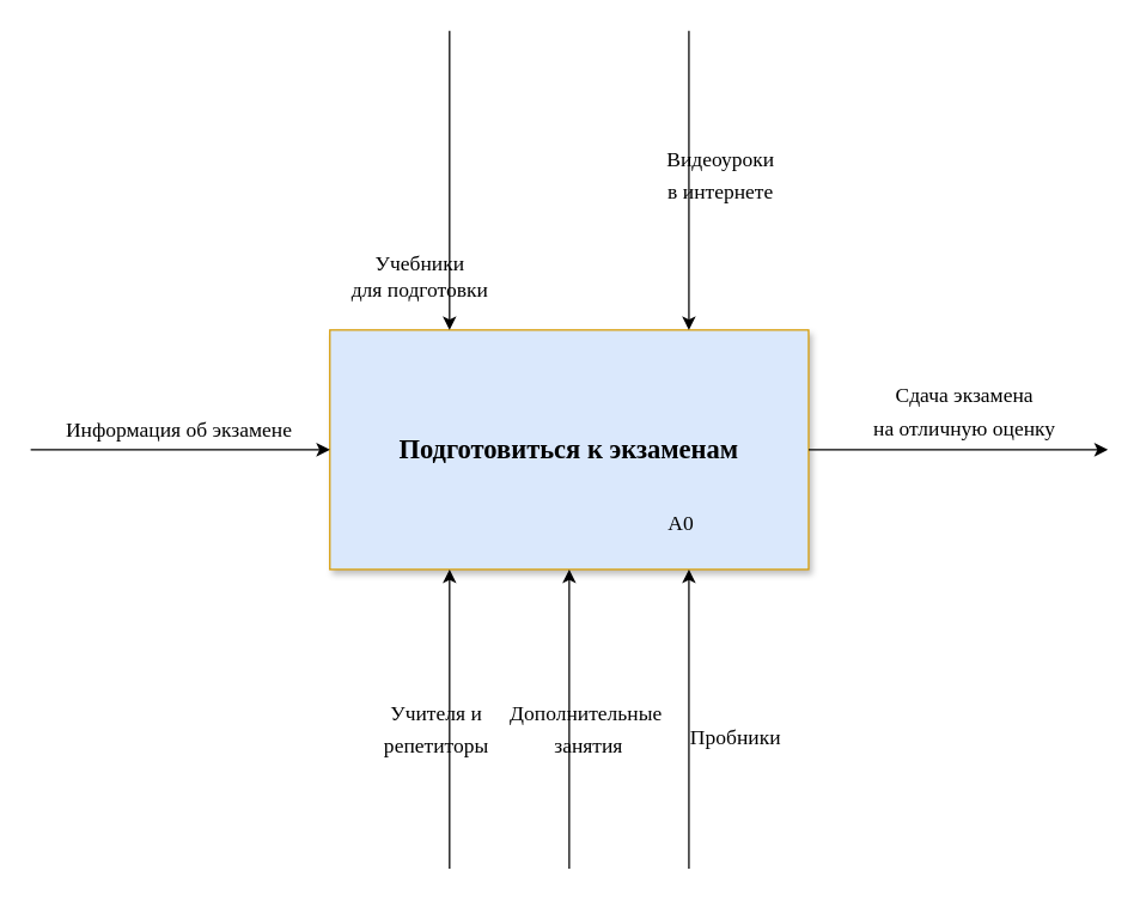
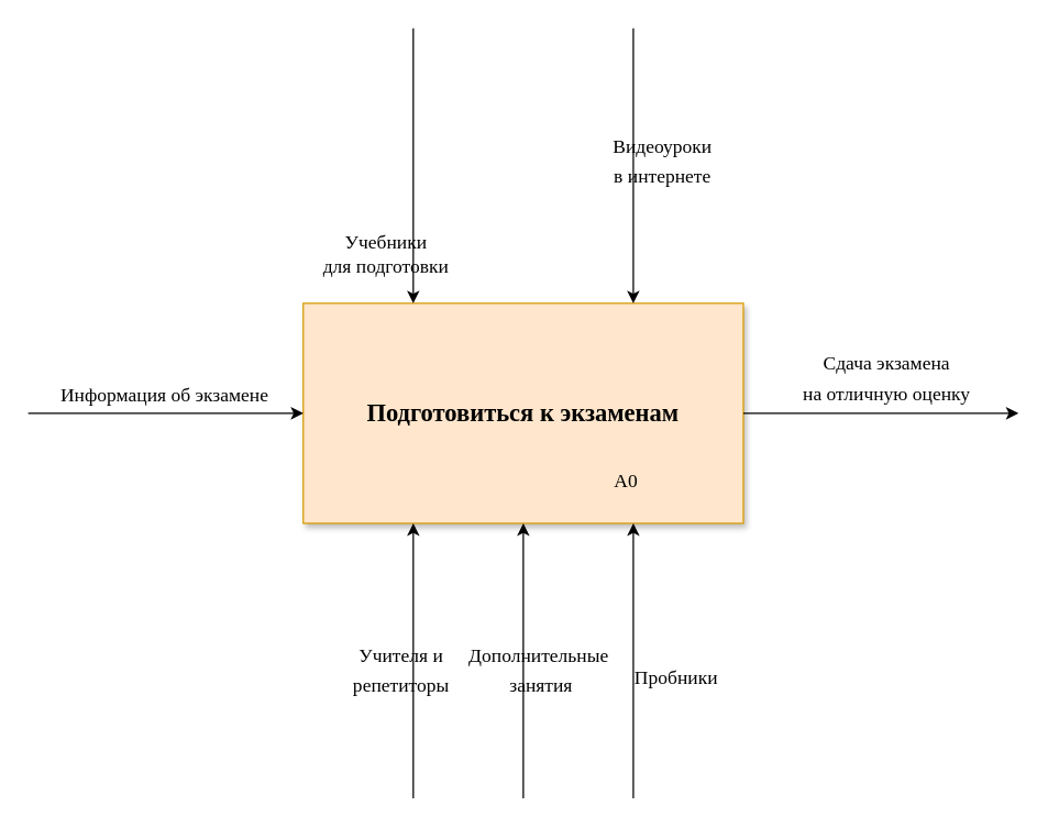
- <mxCell id="2" value="&lt;b&gt;&lt;font style=&quot;font-size: 18px;&quot;&gt;Подготовиться к экзаменам&lt;/font&gt;&lt;/b&gt;" style="rounded=0;whiteSpace=wrap;html=1;fillColor=#dae8fc;strokeColor=#d79b00;fontFamily=Tahoma;horizontal=1;shadow=1;" parent="1" vertex="1"><mxGeometry x="220" y="220" width="320" height="160" as="geometry" /></mxCell>
+ <mxCell id="2" value="&lt;b&gt;&lt;font style=&quot;font-size: 18px;&quot;&gt;Подготовиться к экзаменам&lt;/font&gt;&lt;/b&gt;" style="rounded=0;whiteSpace=wrap;html=1;fillColor=#ffe6cc;strokeColor=#d79b00;fontFamily=Tahoma;horizontal=1;shadow=1;" parent="1" vertex="1"><mxGeometry x="220" y="220" width="320" height="160" as="geometry" /></mxCell>
